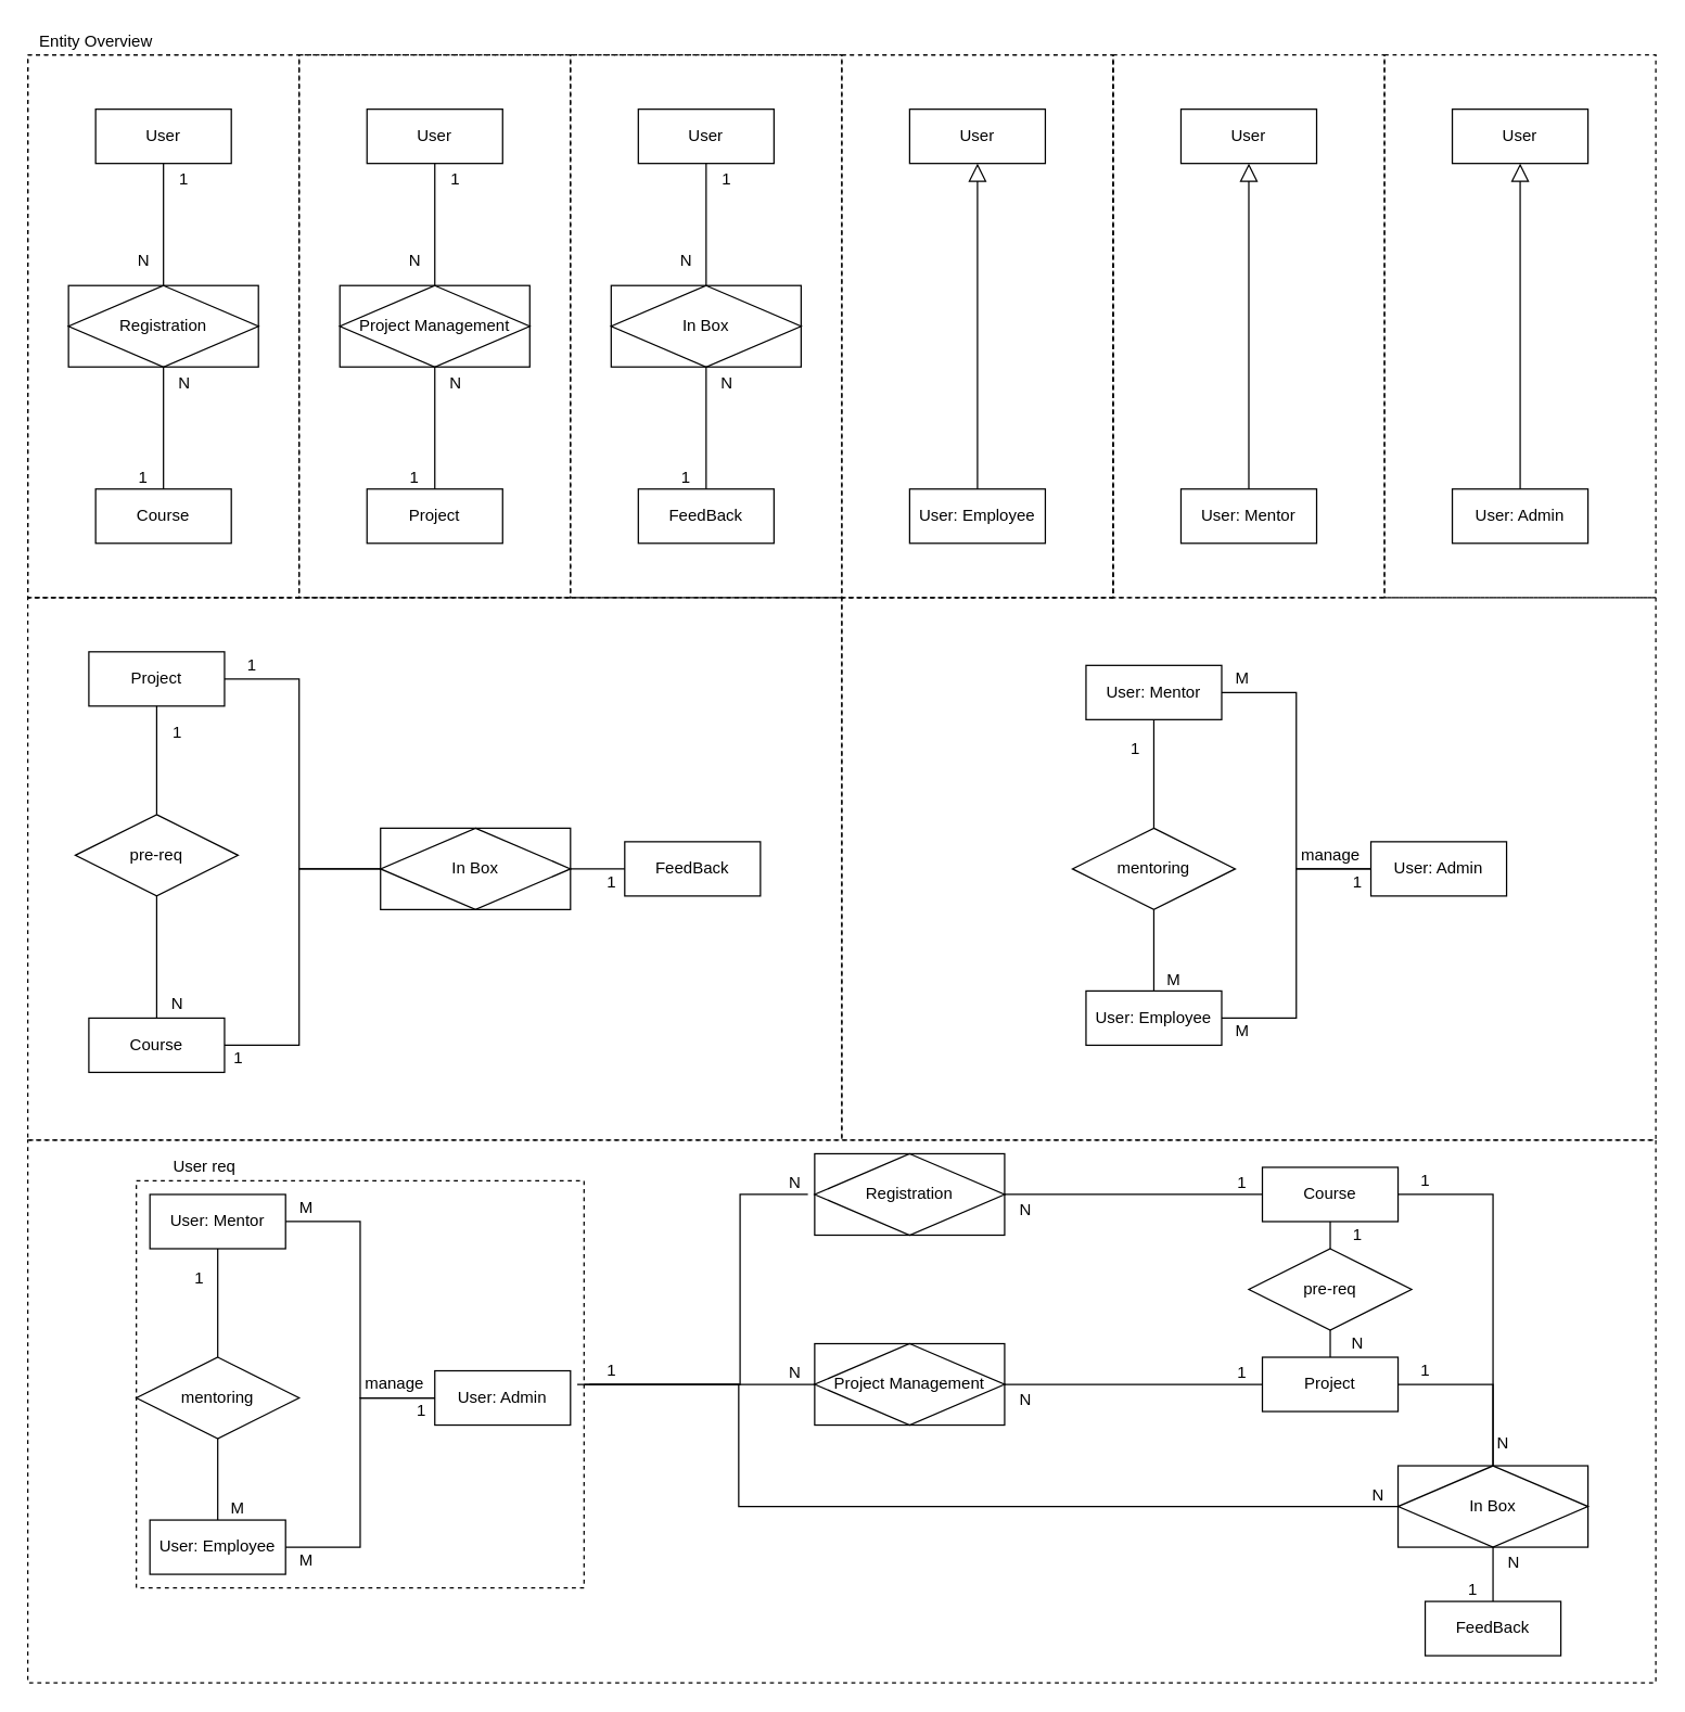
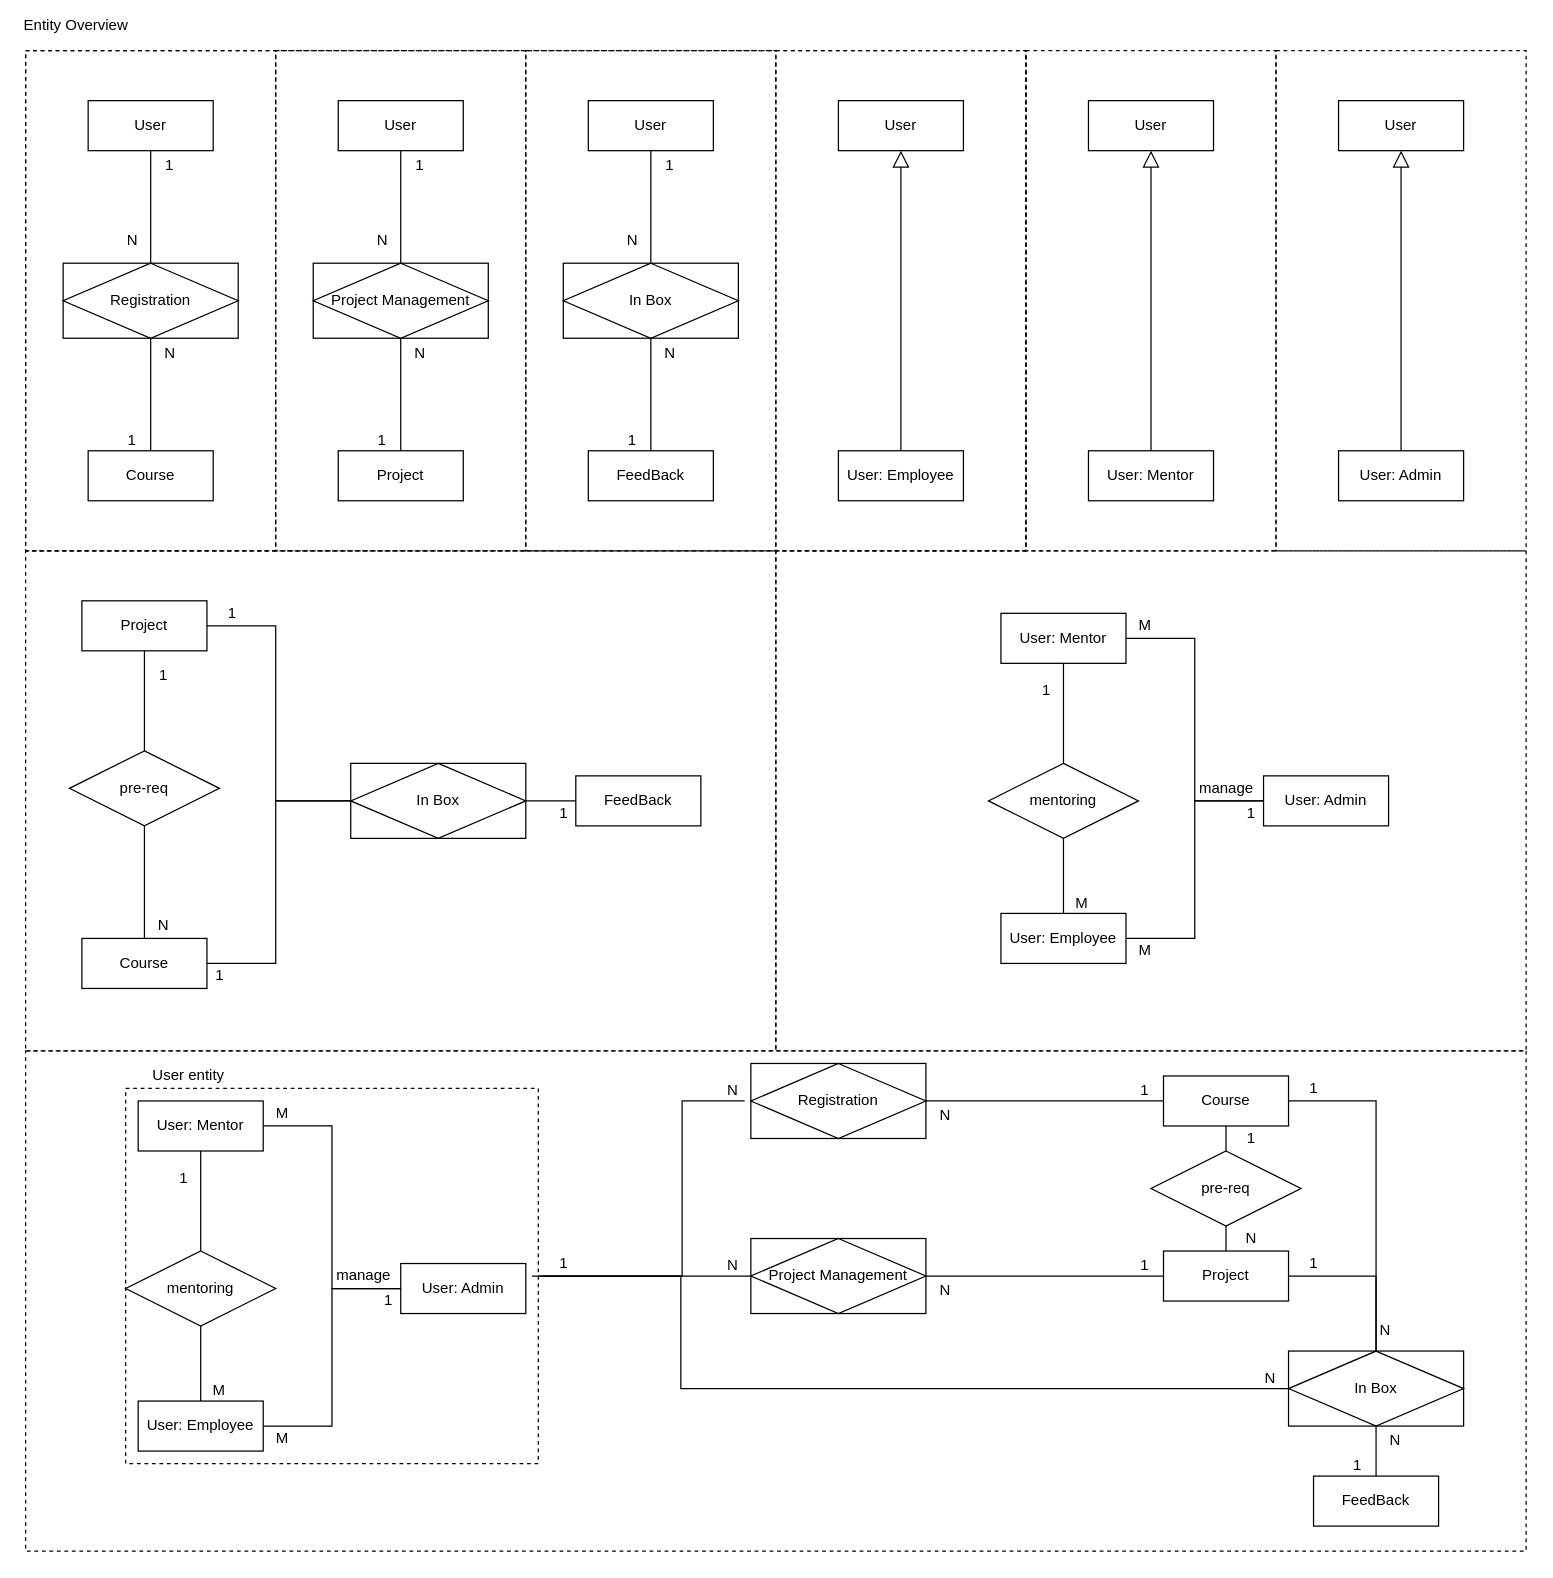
- <mxCell id="4" value="Entity Overview" style="text;html=1;align=center;verticalAlign=middle;resizable=0;points=[];autosize=1;strokeColor=none;fillColor=none;" vertex="1" parent="1"><mxGeometry x="20" y="20" width="100" height="20" as="geometry" /></mxCell>
+ <mxCell id="4" value="Entity Overview" style="text;html=1;align=center;verticalAlign=middle;resizable=0;points=[];autosize=1;strokeColor=none;fillColor=none;" vertex="1" parent="1"><mxGeometry x="10" y="10" width="100" height="20" as="geometry" /></mxCell>
- <mxCell id="96" value="User req" style="text;html=1;align=center;verticalAlign=middle;resizable=0;points=[];autosize=1;strokeColor=none;fillColor=none;" vertex="1" parent="1"><mxGeometry x="115" y="850" width="70" height="20" as="geometry" /></mxCell>
+ <mxCell id="96" value="User entity" style="text;html=1;align=center;verticalAlign=middle;resizable=0;points=[];autosize=1;strokeColor=none;fillColor=none;" vertex="1" parent="1"><mxGeometry x="115" y="850" width="70" height="20" as="geometry" /></mxCell>
